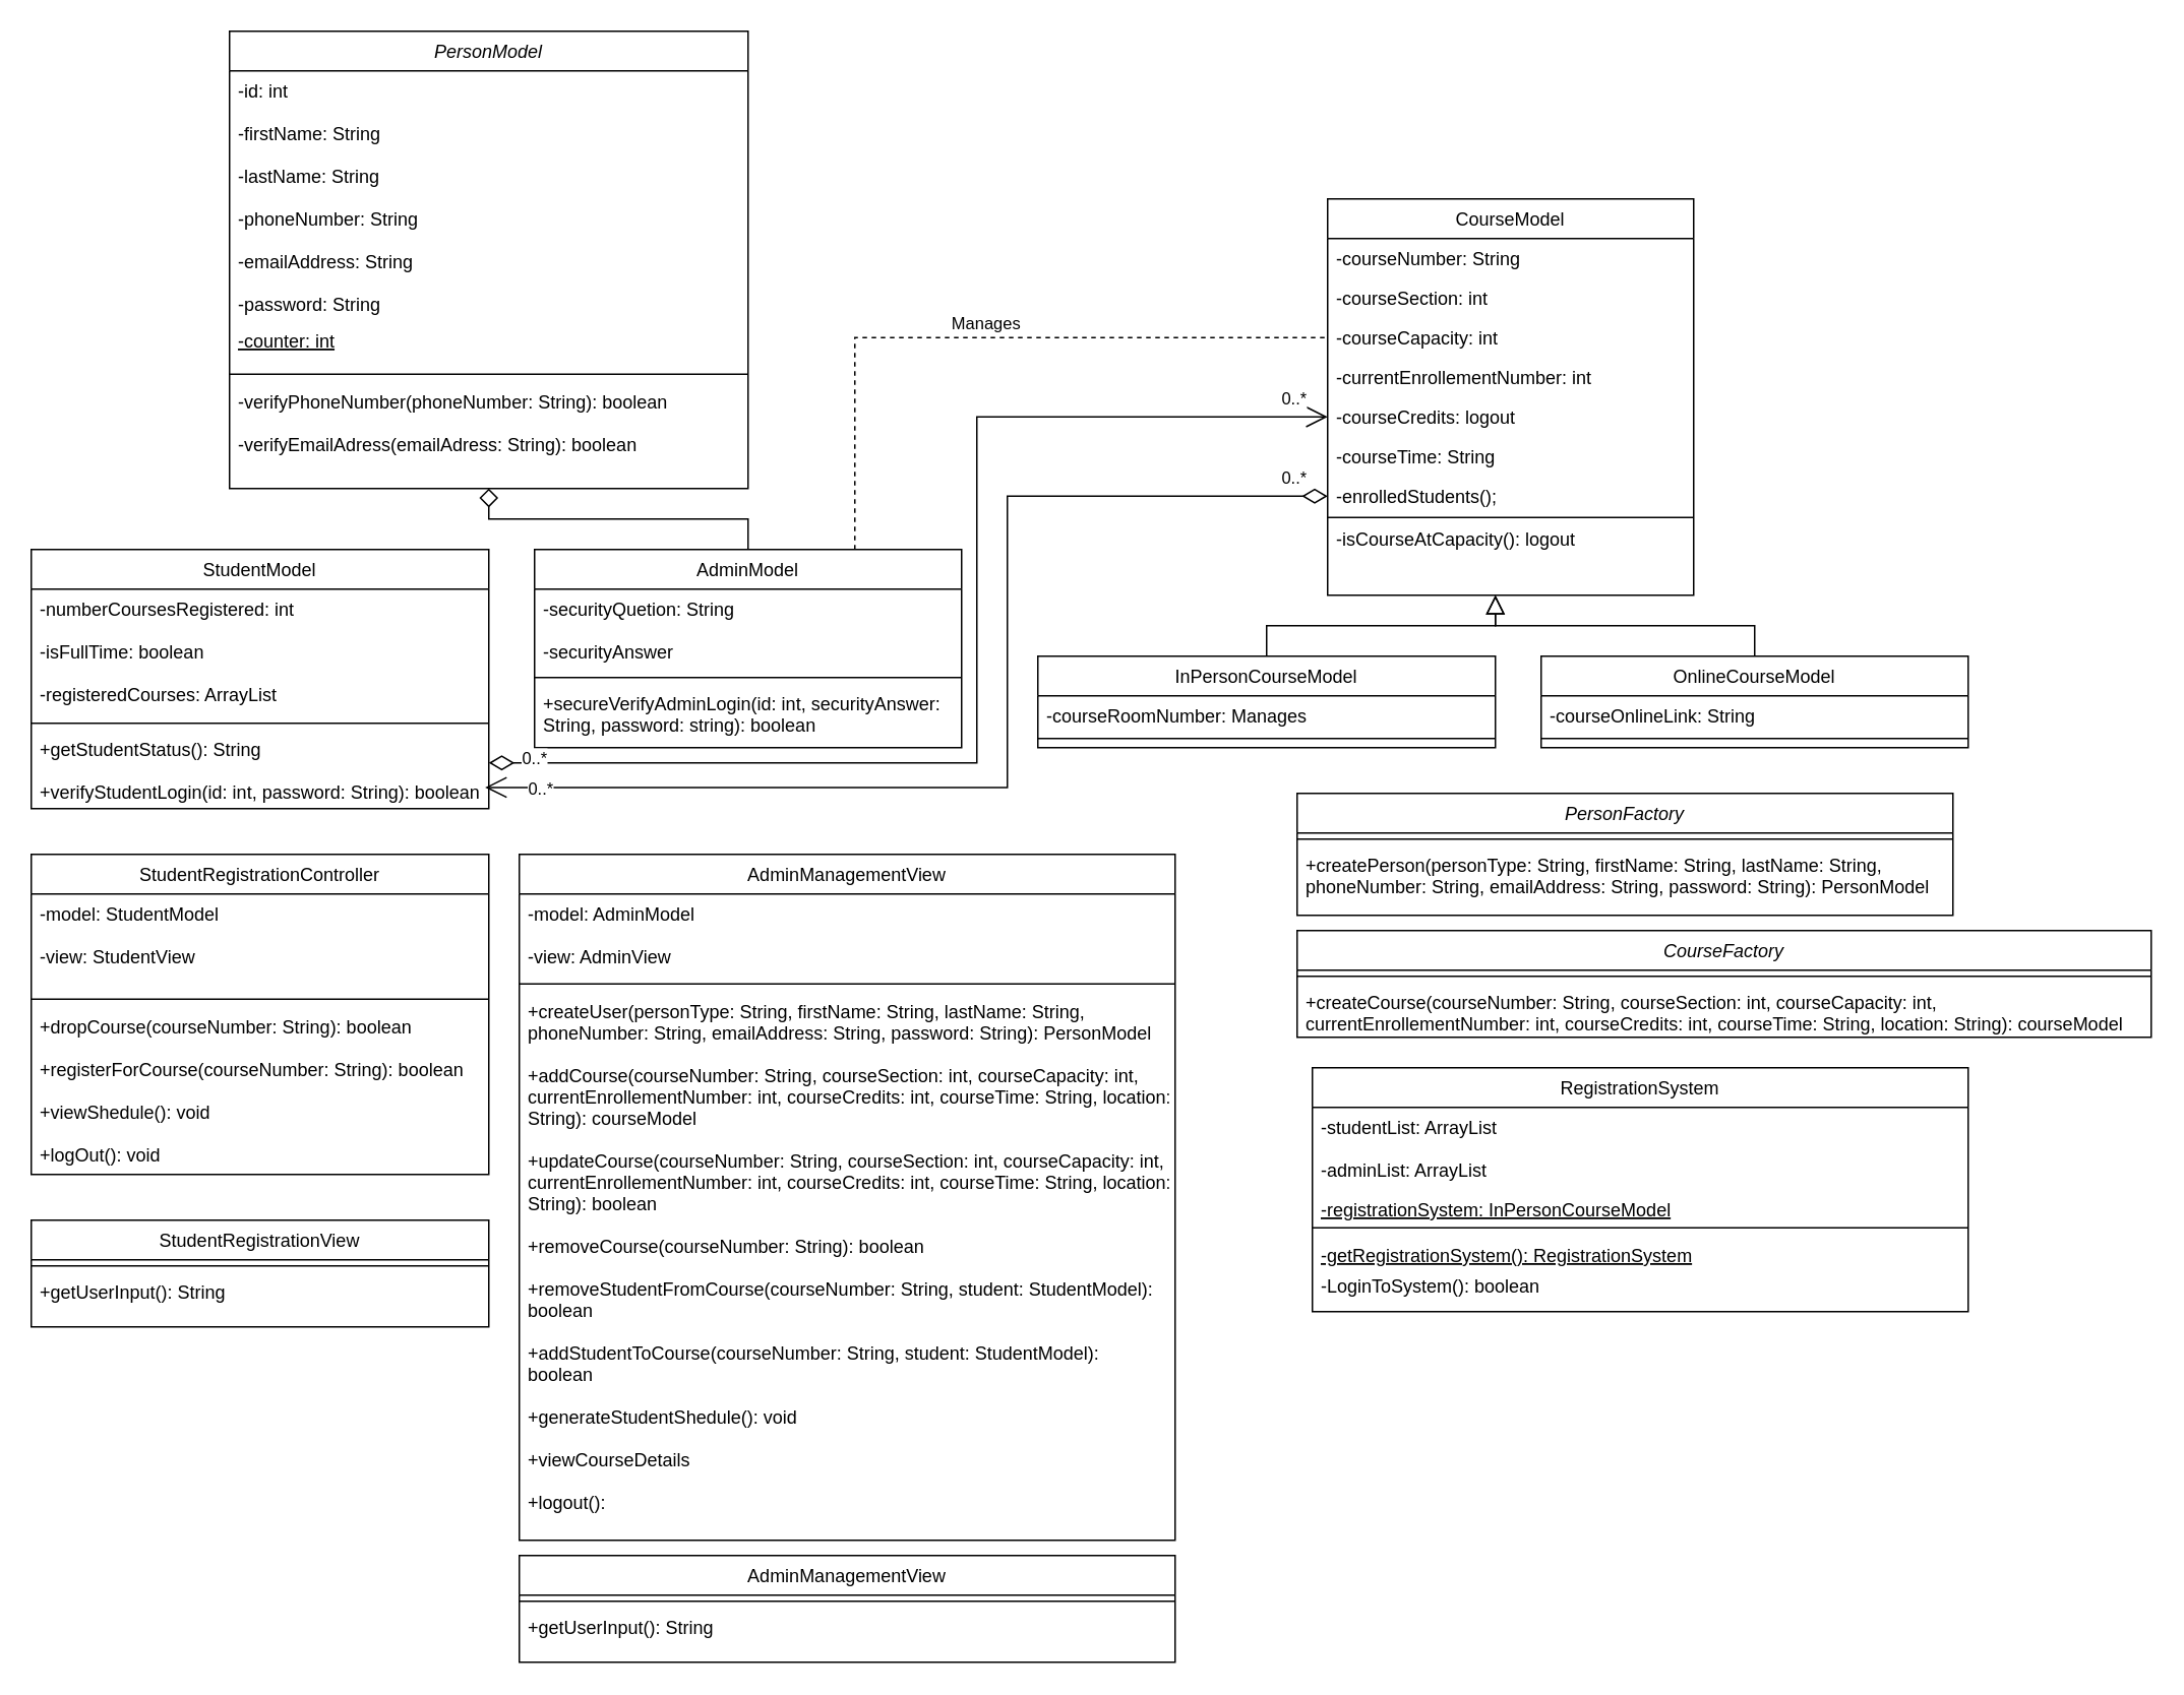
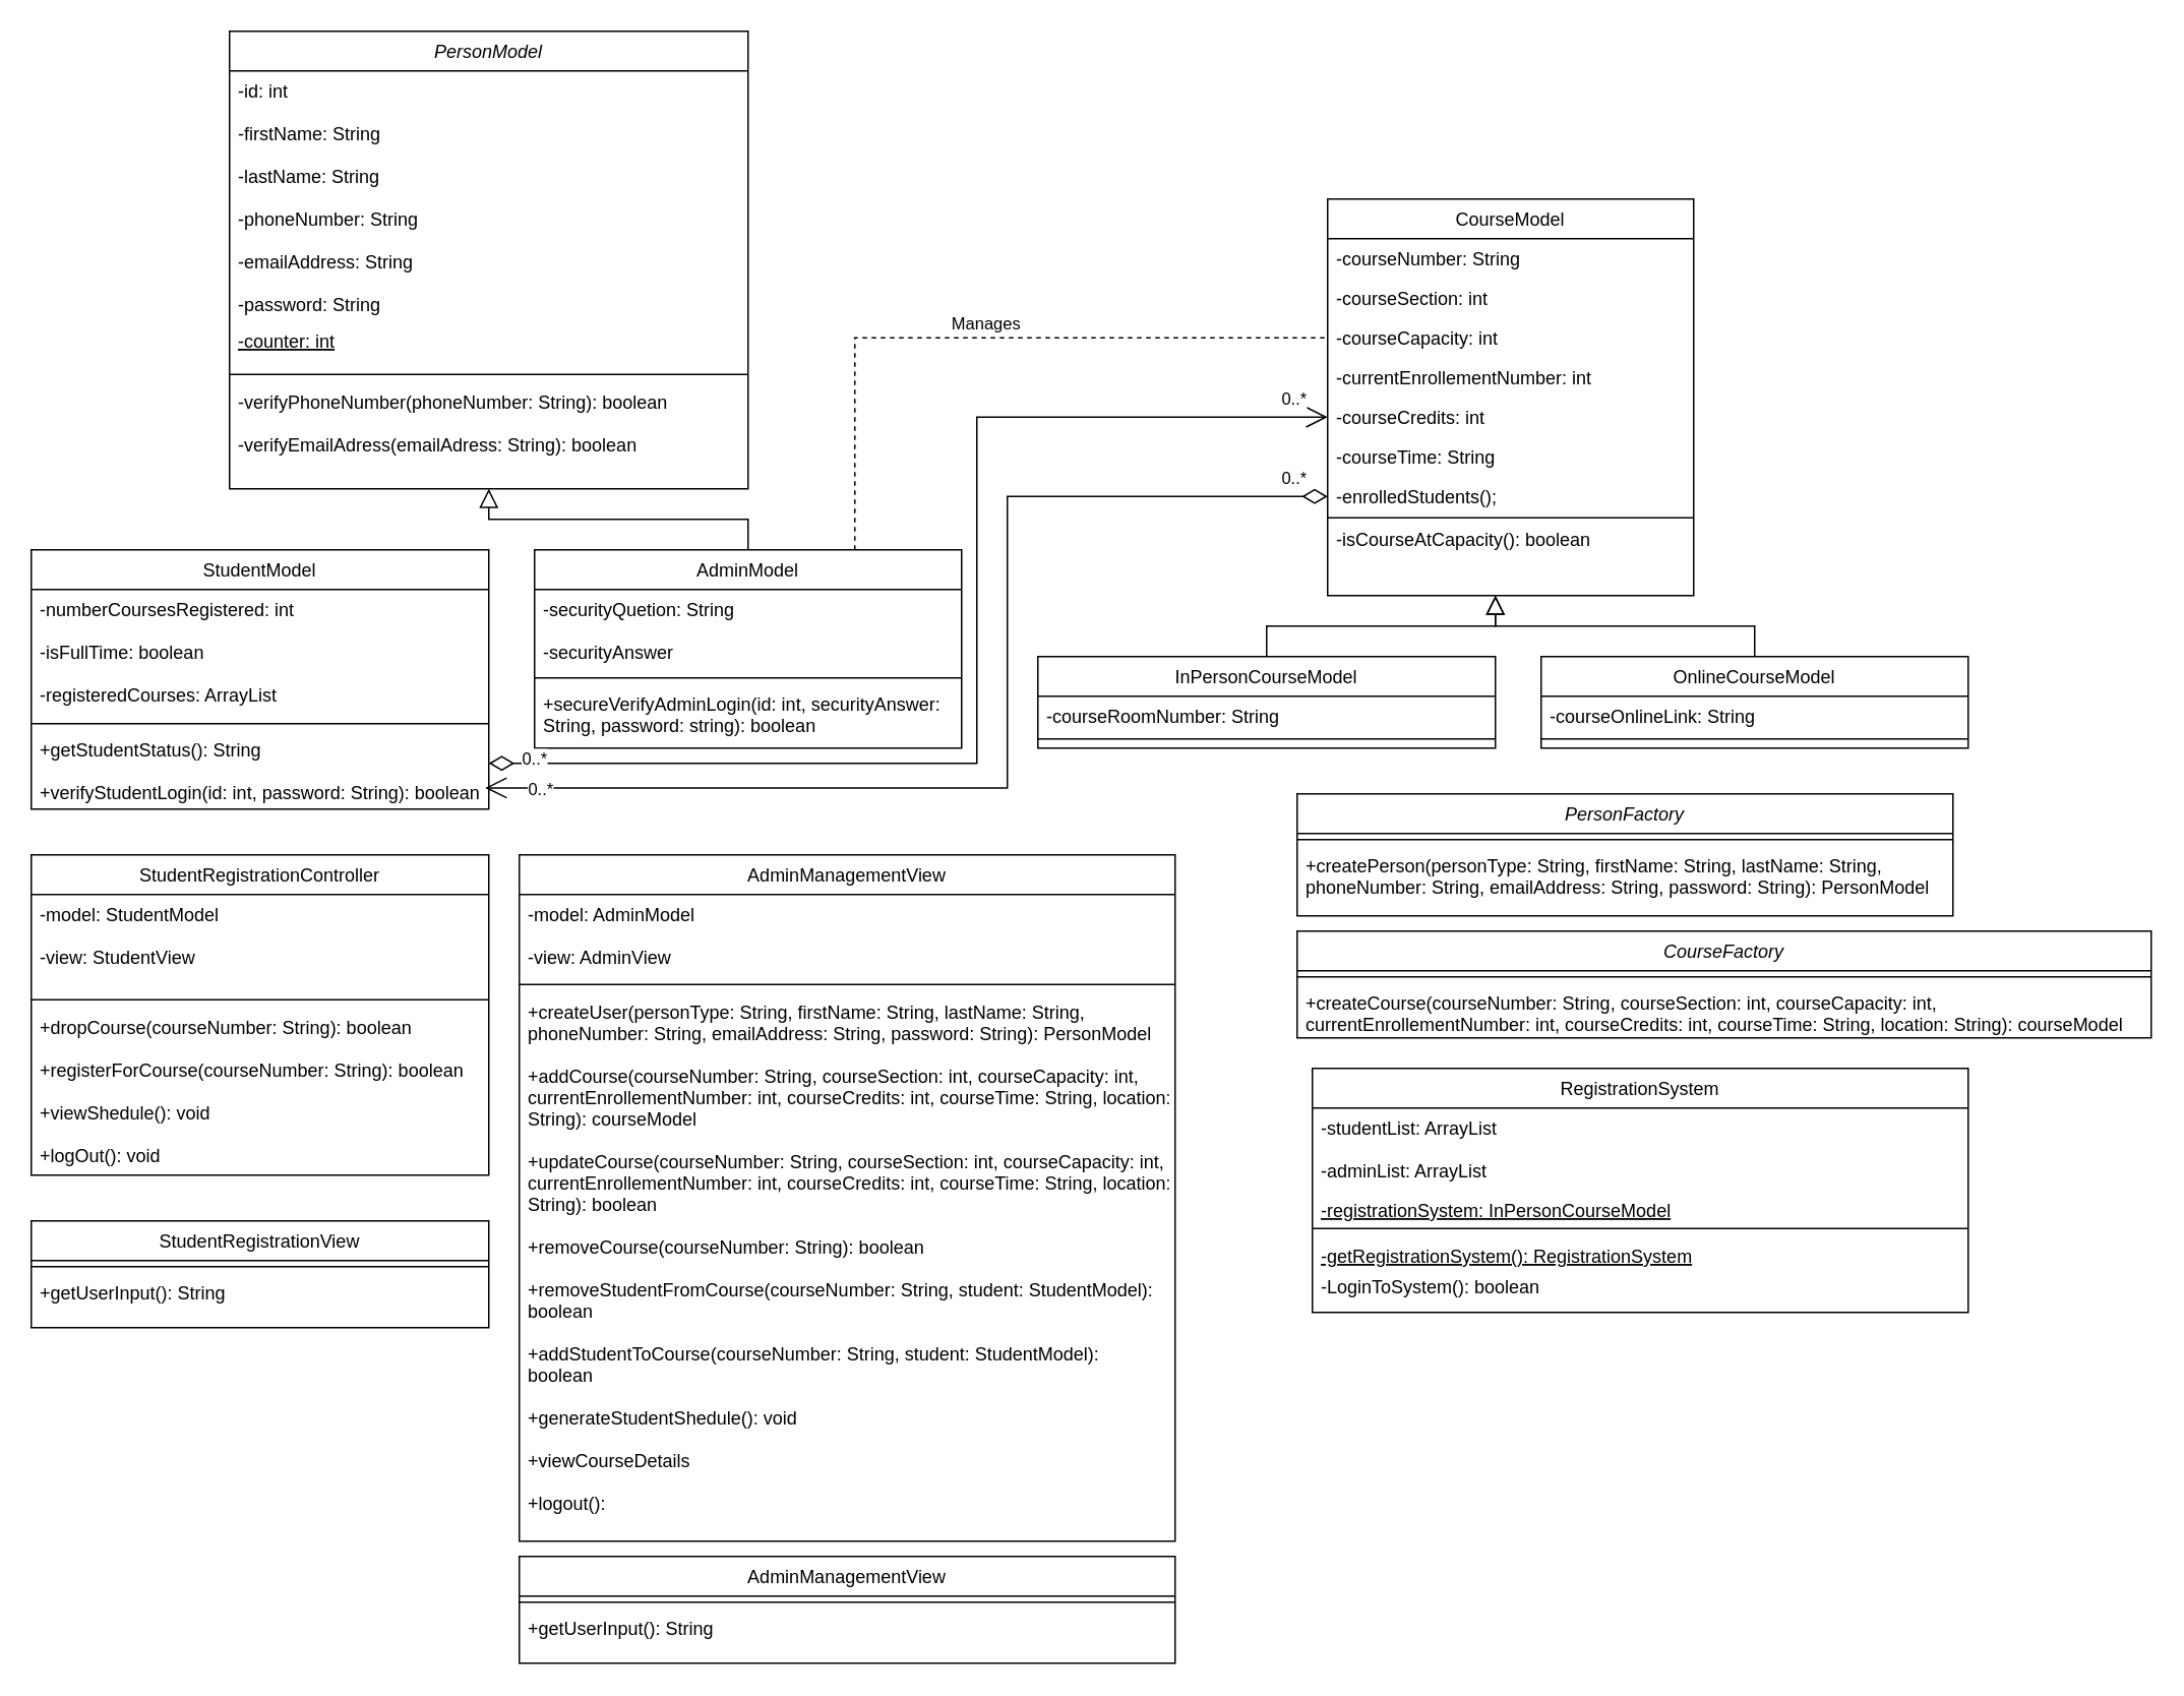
- <mxCell id="21" value="-courseCredits: logout" style="text;align=left;verticalAlign=top;spacingLeft=4;spacingRight=4;overflow=hidden;rotatable=0;points=[[0,0.5],[1,0.5]];portConstraint=eastwest;rounded=0;shadow=0;html=0;" parent="16" vertex="1"><mxGeometry y="130" width="240" height="26" as="geometry" /></mxCell>
+ <mxCell id="21" value="-courseCredits: int" style="text;align=left;verticalAlign=top;spacingLeft=4;spacingRight=4;overflow=hidden;rotatable=0;points=[[0,0.5],[1,0.5]];portConstraint=eastwest;rounded=0;shadow=0;html=0;" parent="16" vertex="1"><mxGeometry y="130" width="240" height="26" as="geometry" /></mxCell>
- <mxCell id="15" value="" style="endArrow=diamond;endSize=10;endFill=0;shadow=0;strokeWidth=1;rounded=0;curved=0;edgeStyle=elbowEdgeStyle;elbow=vertical;" parent="1" source="11" target="2" edge="1"><mxGeometry width="160" relative="1" as="geometry"><mxPoint x="230" y="373" as="sourcePoint" /><mxPoint x="330" y="271" as="targetPoint" /></mxGeometry></mxCell>
+ <mxCell id="15" value="" style="endArrow=block;endSize=10;endFill=0;shadow=0;strokeWidth=1;rounded=0;curved=0;edgeStyle=elbowEdgeStyle;elbow=vertical;" parent="1" source="11" target="2" edge="1"><mxGeometry width="160" relative="1" as="geometry"><mxPoint x="230" y="373" as="sourcePoint" /><mxPoint x="330" y="271" as="targetPoint" /></mxGeometry></mxCell>
- <mxCell id="25" value="-isCourseAtCapacity(): logout" style="text;align=left;verticalAlign=top;spacingLeft=4;spacingRight=4;overflow=hidden;rotatable=0;points=[[0,0.5],[1,0.5]];portConstraint=eastwest;" parent="16" vertex="1"><mxGeometry y="210" width="240" height="26" as="geometry" /></mxCell>
+ <mxCell id="25" value="-isCourseAtCapacity(): boolean" style="text;align=left;verticalAlign=top;spacingLeft=4;spacingRight=4;overflow=hidden;rotatable=0;points=[[0,0.5],[1,0.5]];portConstraint=eastwest;" parent="16" vertex="1"><mxGeometry y="210" width="240" height="26" as="geometry" /></mxCell>
- <mxCell id="33" value="-courseRoomNumber: Manages&#10;" style="text;align=left;verticalAlign=top;spacingLeft=4;spacingRight=4;overflow=hidden;rotatable=0;points=[[0,0.5],[1,0.5]];portConstraint=eastwest;" vertex="1" parent="32"><mxGeometry y="26" width="300" height="24" as="geometry" /></mxCell>
+ <mxCell id="33" value="-courseRoomNumber: String&#10;" style="text;align=left;verticalAlign=top;spacingLeft=4;spacingRight=4;overflow=hidden;rotatable=0;points=[[0,0.5],[1,0.5]];portConstraint=eastwest;" vertex="1" parent="32"><mxGeometry y="26" width="300" height="24" as="geometry" /></mxCell>
